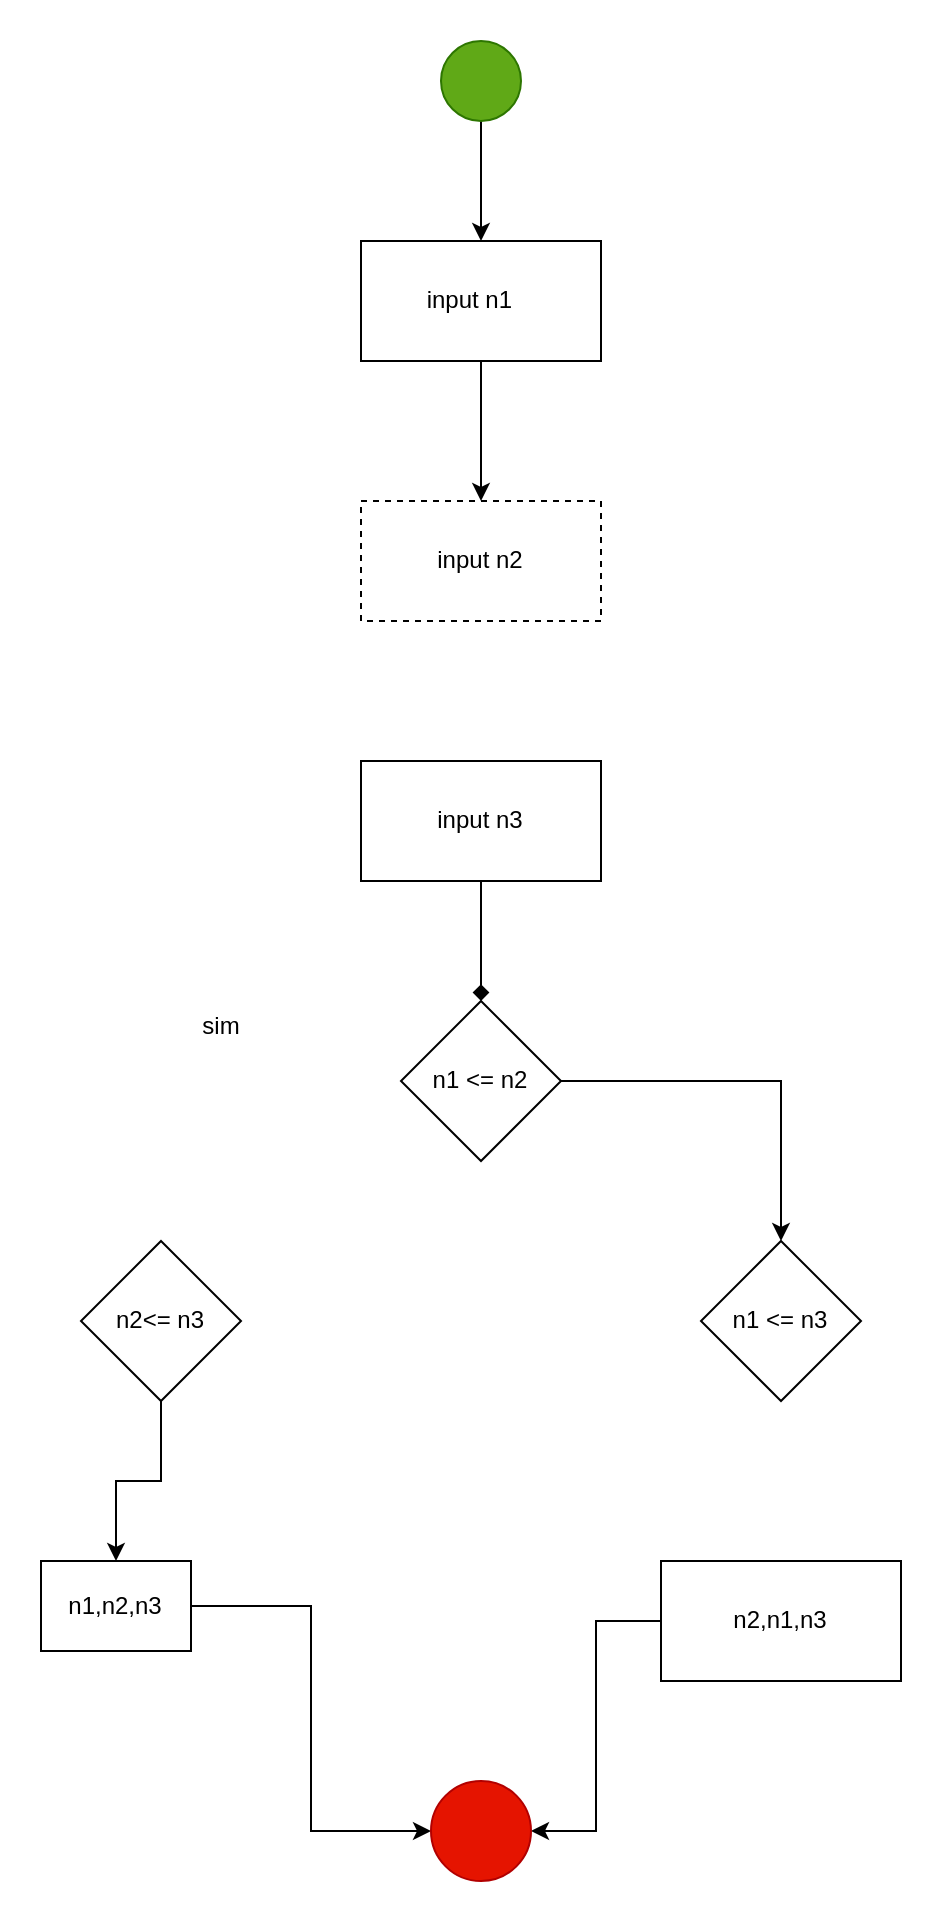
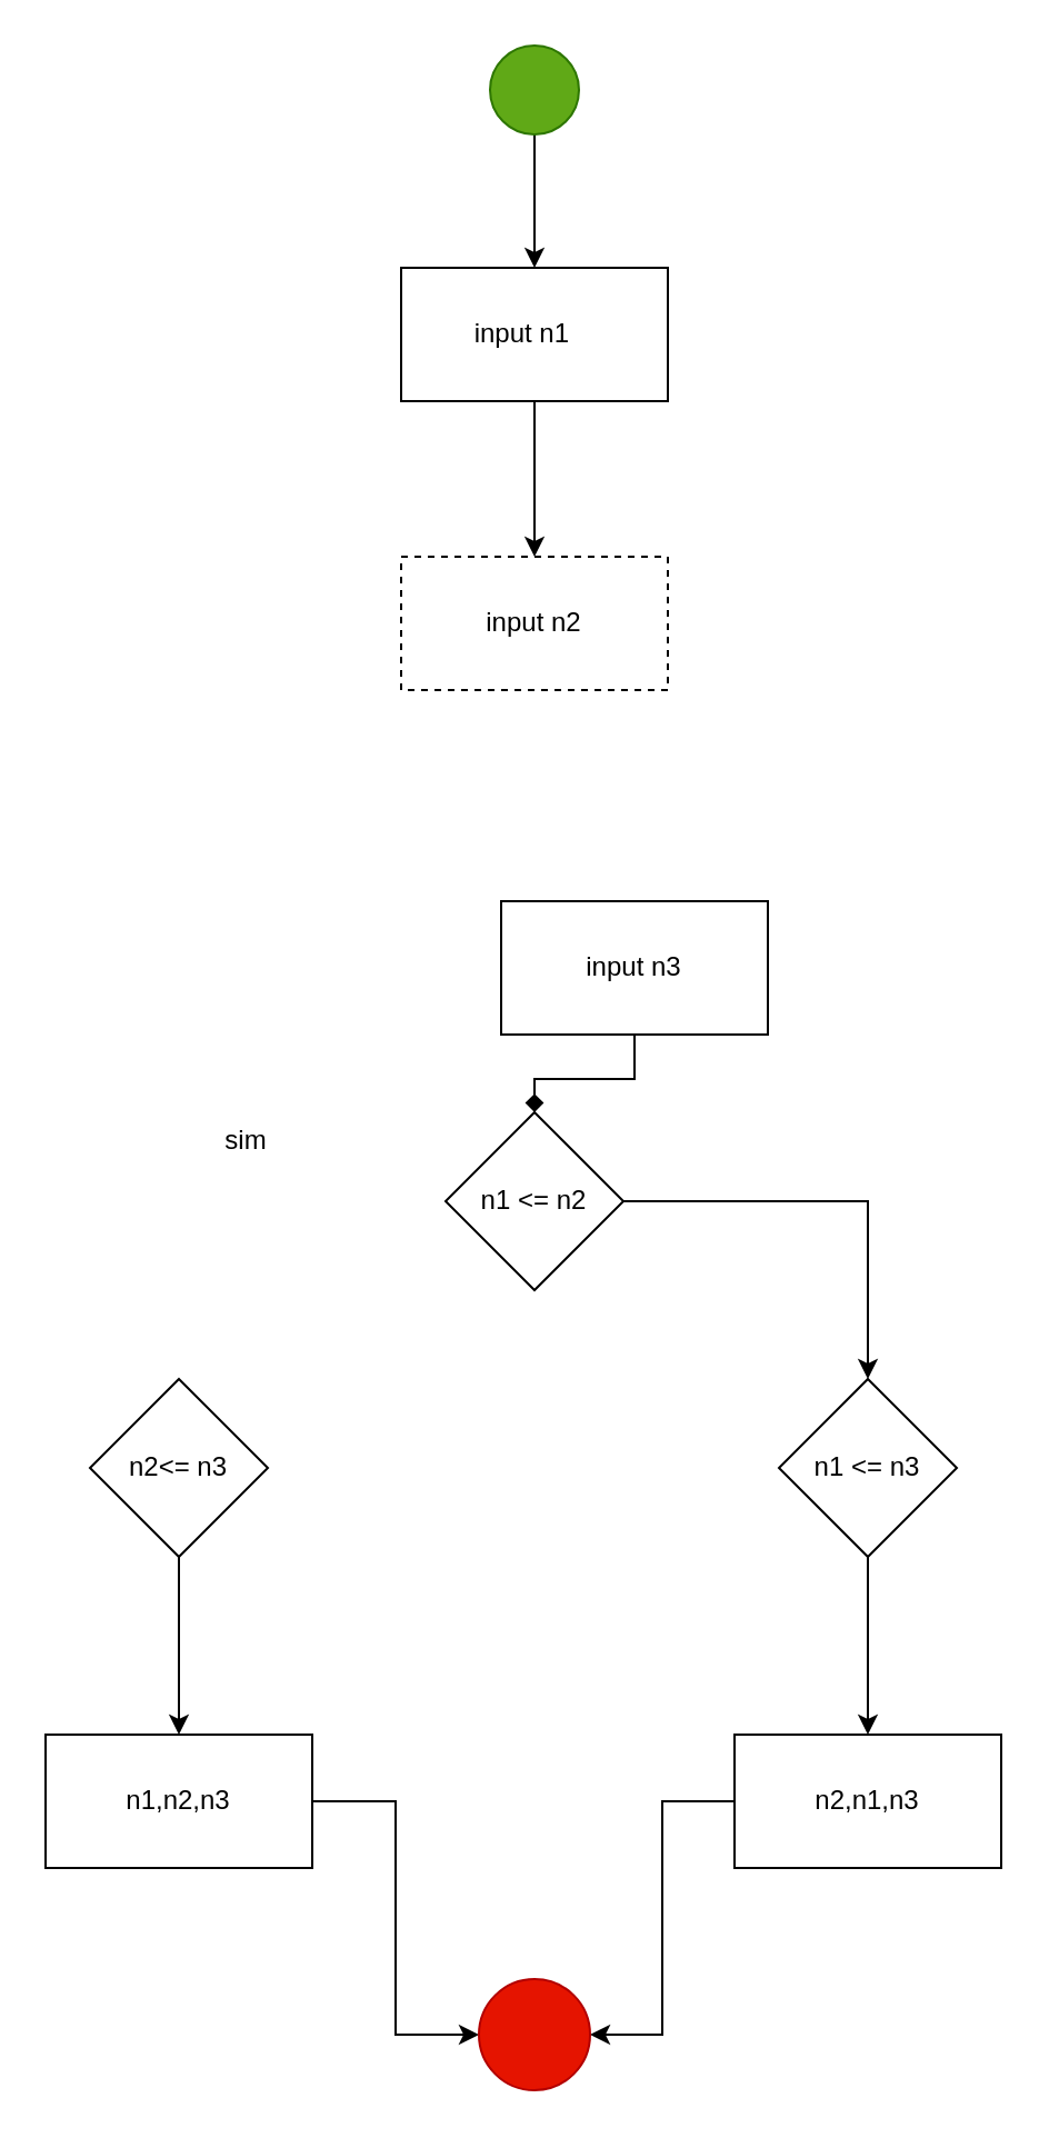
- <mxCell id="8" value="input n3" style="rounded=0;whiteSpace=wrap;html=1;" vertex="1" parent="1"><mxGeometry x="180" y="380" width="120" height="60" as="geometry" /></mxCell>
+ <mxCell id="8" value="input n3" style="rounded=0;whiteSpace=wrap;html=1;" vertex="1" parent="1"><mxGeometry x="225" y="405" width="120" height="60" as="geometry" /></mxCell>
+ <mxCell id="13" value="" style="edgeStyle=orthogonalEdgeStyle;rounded=0;orthogonalLoop=1;jettySize=auto;html=1;" edge="1" parent="1" source="14" target="18"><mxGeometry relative="1" as="geometry" /></mxCell>
- <mxCell id="16" value="n1,n2,n3" style="rounded=0;whiteSpace=wrap;html=1;" vertex="1" parent="1"><mxGeometry x="20" y="780" width="75" height="45" as="geometry" /></mxCell>
+ <mxCell id="16" value="n1,n2,n3" style="rounded=0;whiteSpace=wrap;html=1;" vertex="1" parent="1"><mxGeometry x="20" y="780" width="120" height="60" as="geometry" /></mxCell>
